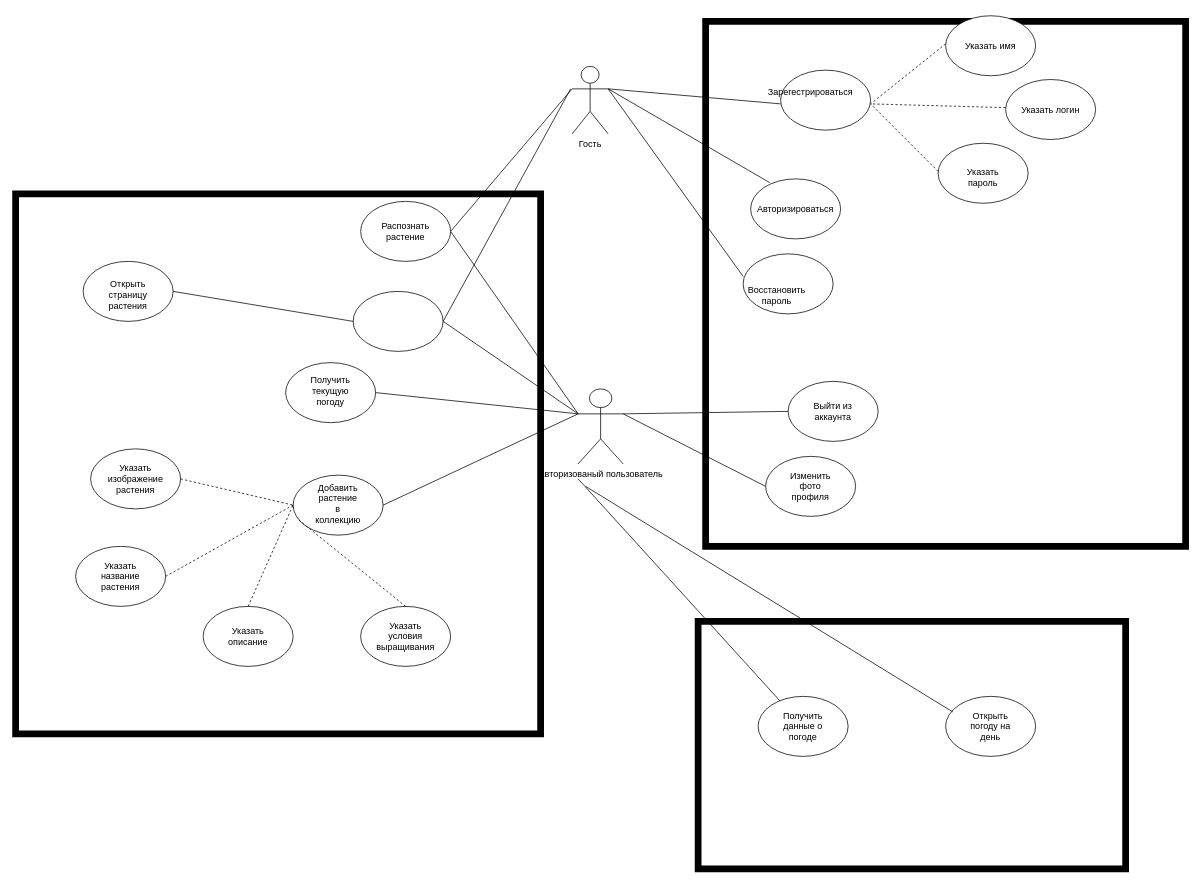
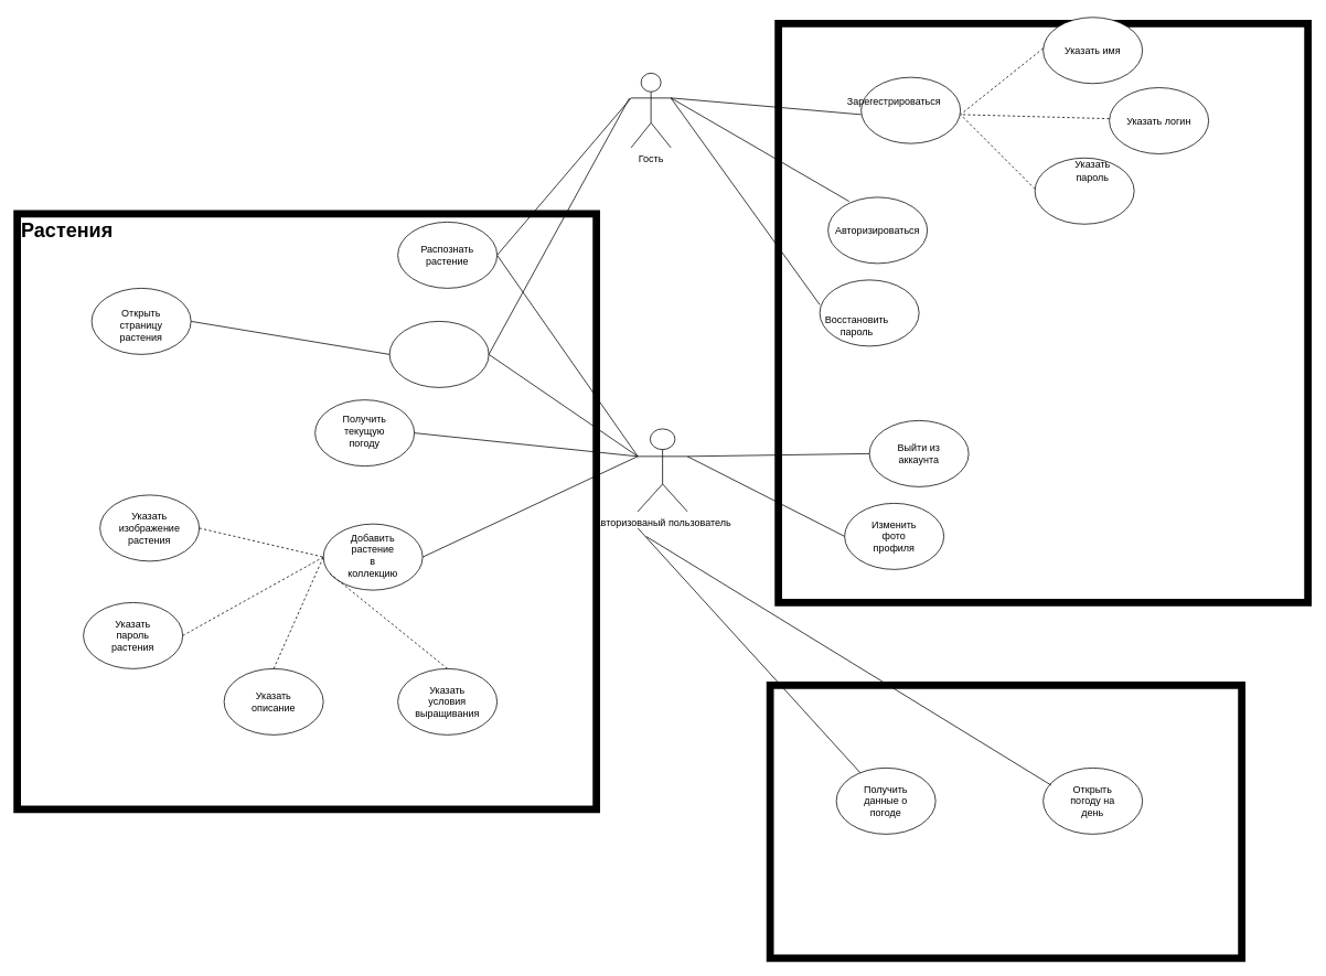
- <mxCell id="19" value="Указать пароль" style="text;html=1;align=center;verticalAlign=middle;whiteSpace=wrap;rounded=0;" parent="1" vertex="1"><mxGeometry x="1270" y="228" width="80" height="15" as="geometry" /></mxCell>
+ <mxCell id="19" value="Указать пароль" style="text;html=1;align=center;verticalAlign=middle;whiteSpace=wrap;rounded=0;" parent="1" vertex="1"><mxGeometry x="1280" y="198" width="80" height="15" as="geometry" /></mxCell>
+ <mxCell id="13" value="Растения" style="text;strokeColor=none;fillColor=none;html=1;fontSize=24;fontStyle=1;verticalAlign=middle;align=center;" parent="1" vertex="1"><mxGeometry x="30" y="258" width="100" height="40" as="geometry" /></mxCell>
- <mxCell id="50" value="Указать название растения" style="text;html=1;align=center;verticalAlign=middle;whiteSpace=wrap;rounded=0;" parent="1" vertex="1"><mxGeometry x="130" y="753" width="60" height="30" as="geometry" /></mxCell>
+ <mxCell id="50" value="Указать пароль растения" style="text;html=1;align=center;verticalAlign=middle;whiteSpace=wrap;rounded=0;" parent="1" vertex="1"><mxGeometry x="130" y="753" width="60" height="30" as="geometry" /></mxCell>
